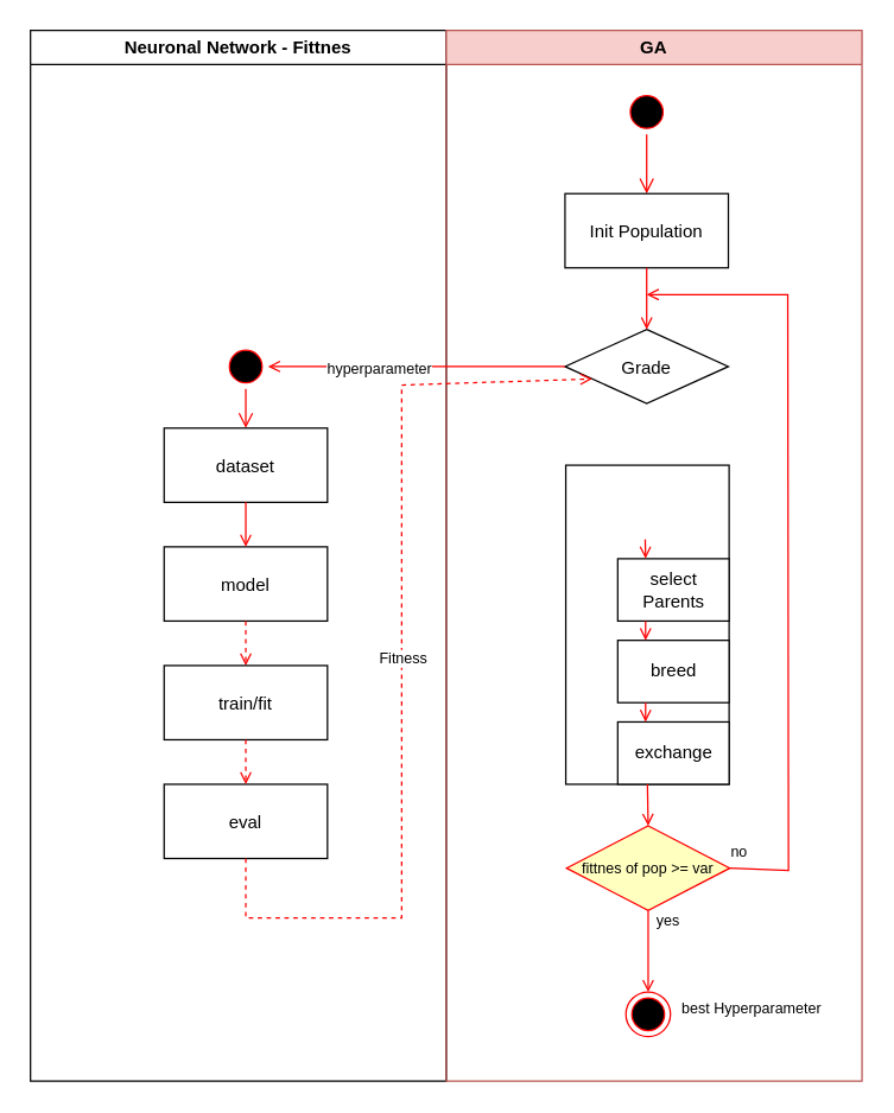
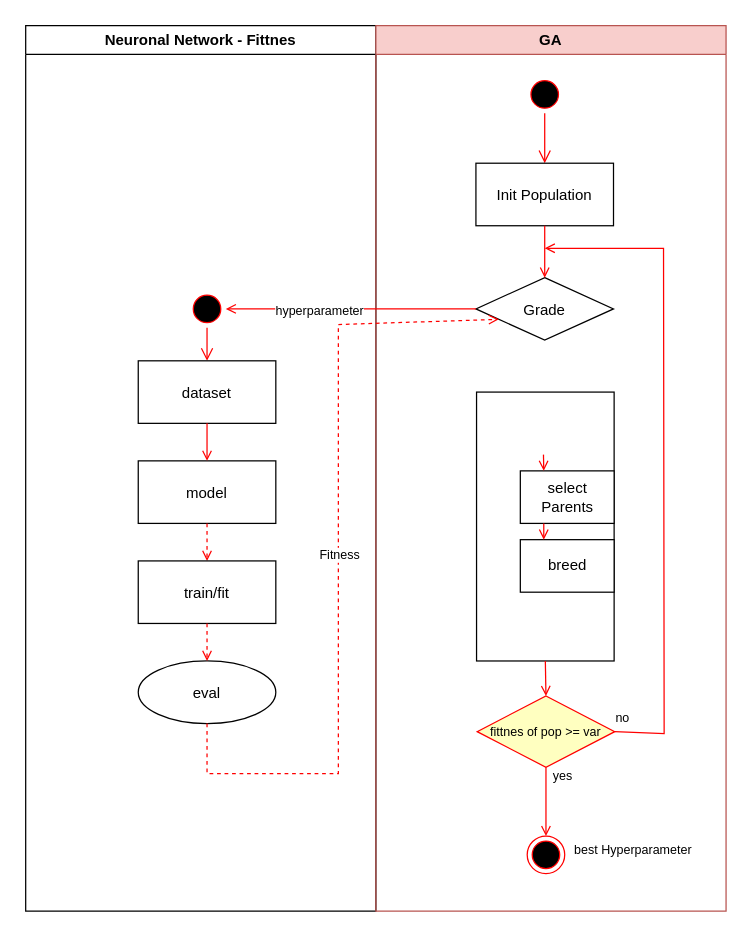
- <mxCell id="24" value="" style="endArrow=open;strokeColor=#FF0000;endFill=1;rounded=0;exitX=0.25;exitY=1;exitDx=0;exitDy=0;entryX=0.25;entryY=0;entryDx=0;entryDy=0;" edge="1" parent="12" target="23" source="21"><mxGeometry relative="1" as="geometry"><mxPoint x="144.286" y="407.857" as="sourcePoint" /><mxPoint x="-265.017" y="334.31" as="targetPoint" /></mxGeometry></mxCell>
- <mxCell id="23" value="exchange" style="rounded=0;whiteSpace=wrap;html=1;" vertex="1" parent="12"><mxGeometry x="115.5" y="466" width="75" height="42" as="geometry" /></mxCell>
- <mxCell id="10" value="eval" style="" vertex="1" parent="2"><mxGeometry x="90" y="508" width="110" height="50" as="geometry" /></mxCell>
+ <mxCell id="10" value="eval" style="ellipse;" vertex="1" parent="2"><mxGeometry x="90" y="508" width="110" height="50" as="geometry" /></mxCell>
